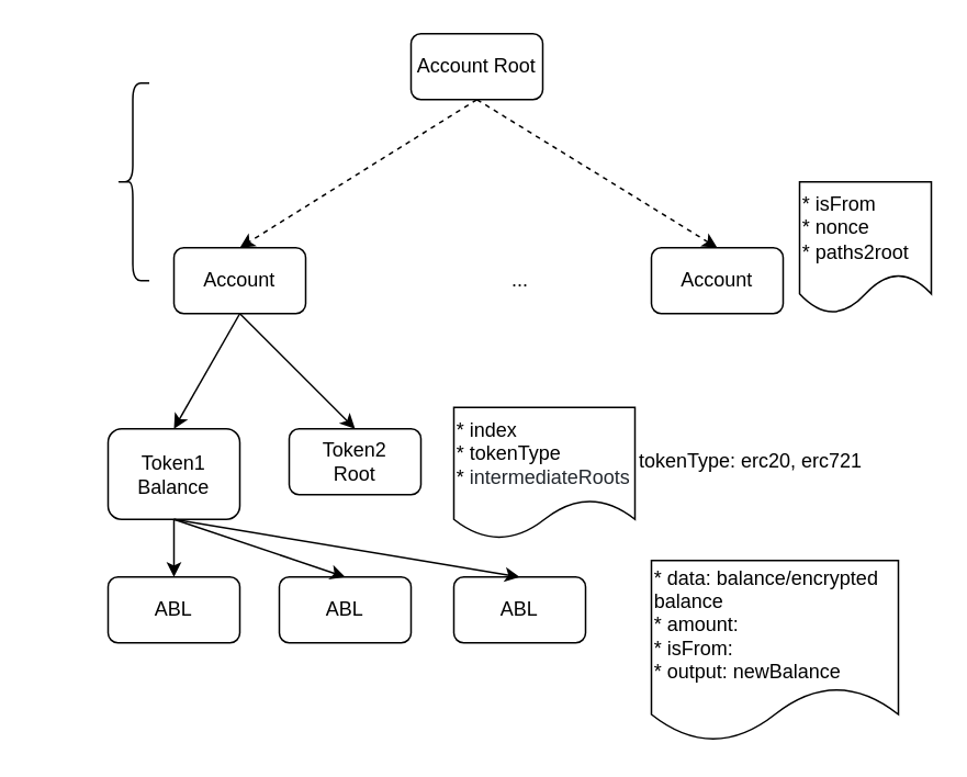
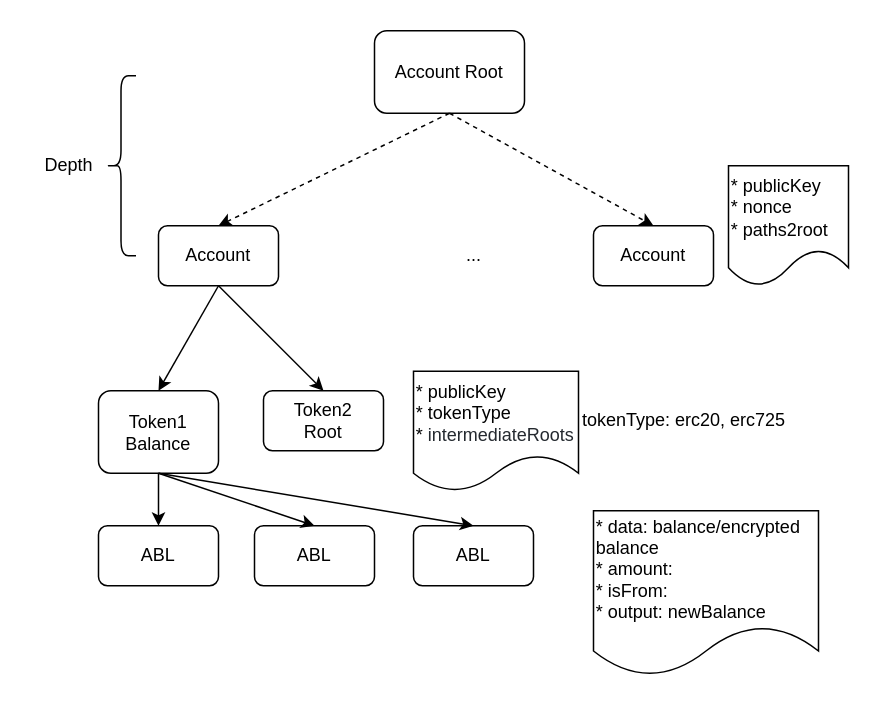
- <mxCell id="2" value="&lt;span style=&quot;text-align: left;&quot;&gt;Account Root&lt;/span&gt;" style="rounded=1;whiteSpace=wrap;html=1;fontFamily=Helvetica;" parent="1" vertex="1"><mxGeometry x="249" y="20" width="80" height="40" as="geometry" /></mxCell>
+ <mxCell id="2" value="&lt;span style=&quot;text-align: left;&quot;&gt;Account Root&lt;/span&gt;" style="rounded=1;whiteSpace=wrap;html=1;fontFamily=Helvetica;" parent="1" vertex="1"><mxGeometry x="249" y="20" width="100" height="55" as="geometry" /></mxCell>
+ <mxCell id="6" value="Depth" style="text;html=1;align=center;verticalAlign=middle;resizable=0;points=[];autosize=1;fontFamily=Helvetica;" parent="1" vertex="1"><mxGeometry x="20" y="100" width="50" height="20" as="geometry" /></mxCell>
- <mxCell id="15" value="&lt;span style=&quot;&quot;&gt;* isFrom&lt;/span&gt;&lt;br style=&quot;&quot;&gt;&lt;span style=&quot;&quot;&gt;* nonce&lt;/span&gt;&lt;span style=&quot;&quot;&gt;&lt;br&gt;* paths2root&lt;br&gt;&lt;/span&gt;" style="shape=document;whiteSpace=wrap;html=1;boundedLbl=1;align=left;fontFamily=Helvetica;" parent="1" vertex="1"><mxGeometry x="485" y="110" width="80" height="80" as="geometry" /></mxCell>
+ <mxCell id="15" value="&lt;span style=&quot;&quot;&gt;* publicKey&lt;/span&gt;&lt;br style=&quot;&quot;&gt;&lt;span style=&quot;&quot;&gt;* nonce&lt;/span&gt;&lt;span style=&quot;&quot;&gt;&lt;br&gt;* paths2root&lt;br&gt;&lt;/span&gt;" style="shape=document;whiteSpace=wrap;html=1;boundedLbl=1;align=left;fontFamily=Helvetica;" parent="1" vertex="1"><mxGeometry x="485" y="110" width="80" height="80" as="geometry" /></mxCell>
- <mxCell id="16" value="* index&lt;br&gt;* tokenType&lt;br&gt;*&amp;nbsp;&lt;span style=&quot;color: rgb(36, 41, 47); background-color: rgb(255, 255, 255);&quot;&gt;intermediateRoots&lt;/span&gt;" style="shape=document;whiteSpace=wrap;html=1;boundedLbl=1;align=left;fontFamily=Helvetica;" parent="1" vertex="1"><mxGeometry x="275" y="247" width="110" height="80" as="geometry" /></mxCell>
+ <mxCell id="16" value="* publicKey&lt;br&gt;* tokenType&lt;br&gt;*&amp;nbsp;&lt;span style=&quot;color: rgb(36, 41, 47); background-color: rgb(255, 255, 255);&quot;&gt;intermediateRoots&lt;/span&gt;" style="shape=document;whiteSpace=wrap;html=1;boundedLbl=1;align=left;fontFamily=Helvetica;" parent="1" vertex="1"><mxGeometry x="275" y="247" width="110" height="80" as="geometry" /></mxCell>
- <mxCell id="20" value="tokenType: erc20, erc721" style="text;html=1;align=center;verticalAlign=middle;resizable=0;points=[];autosize=1;fontFamily=Helvetica;" parent="1" vertex="1"><mxGeometry x="380" y="270" width="150" height="20" as="geometry" /></mxCell>
+ <mxCell id="20" value="tokenType: erc20, erc725" style="text;html=1;align=center;verticalAlign=middle;resizable=0;points=[];autosize=1;fontFamily=Helvetica;" parent="1" vertex="1"><mxGeometry x="380" y="270" width="150" height="20" as="geometry" /></mxCell>
